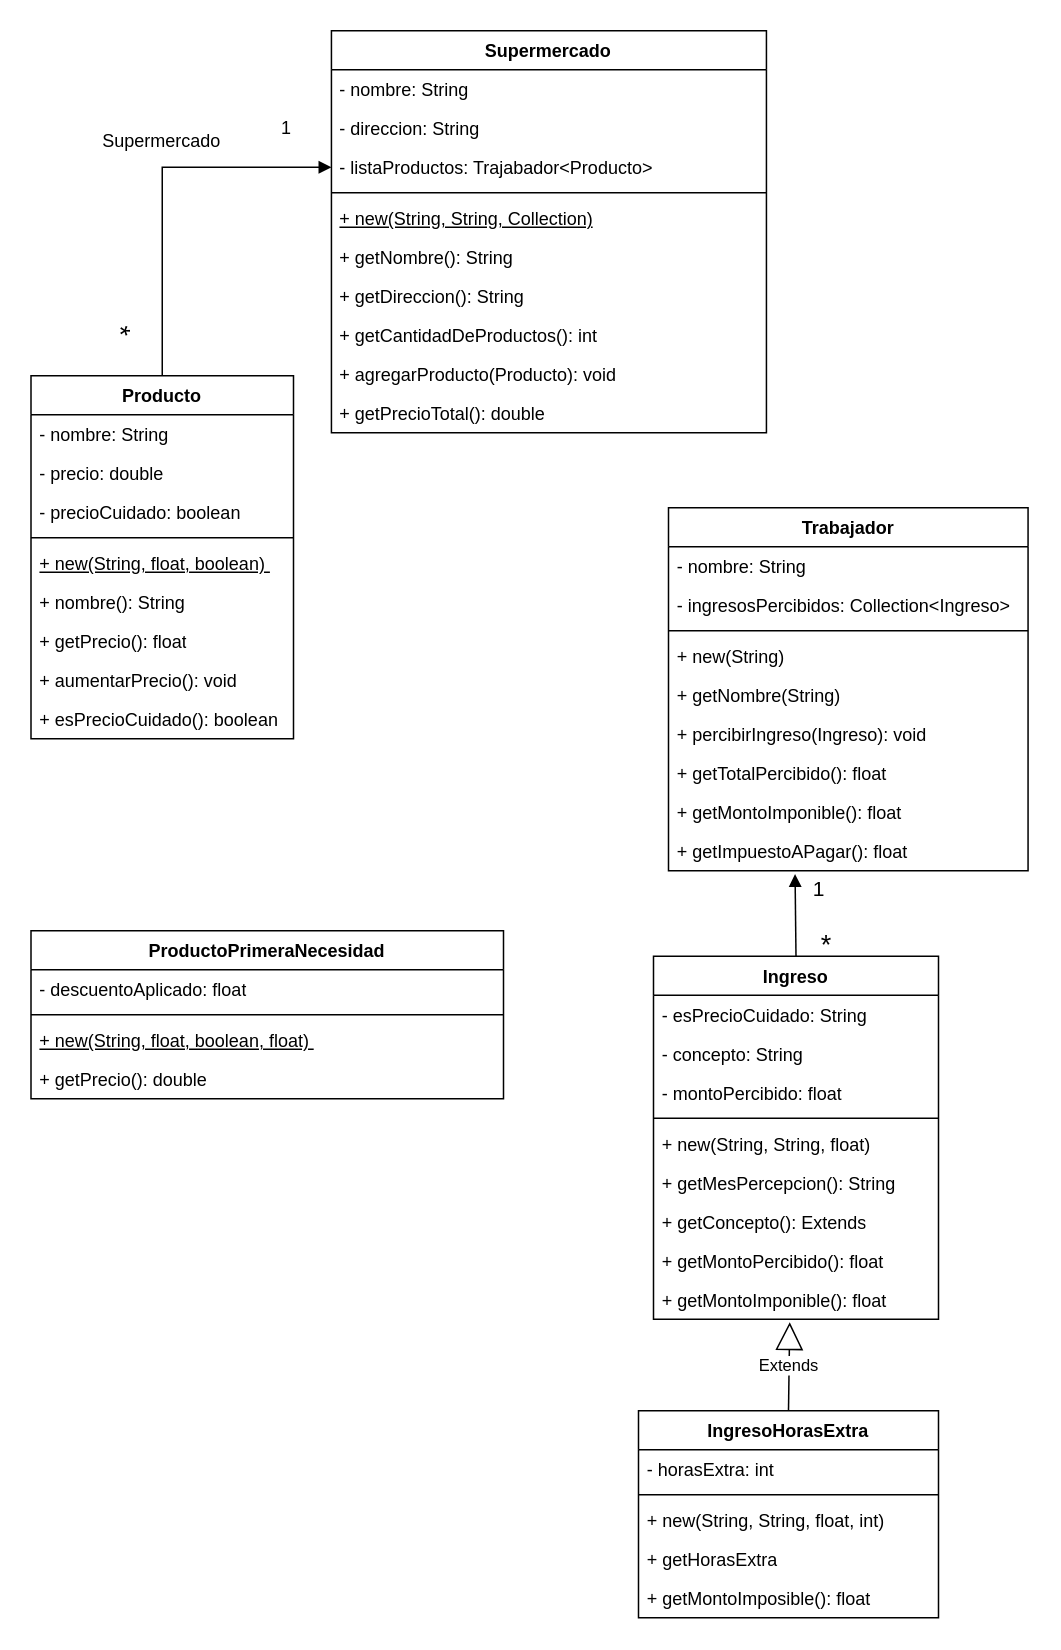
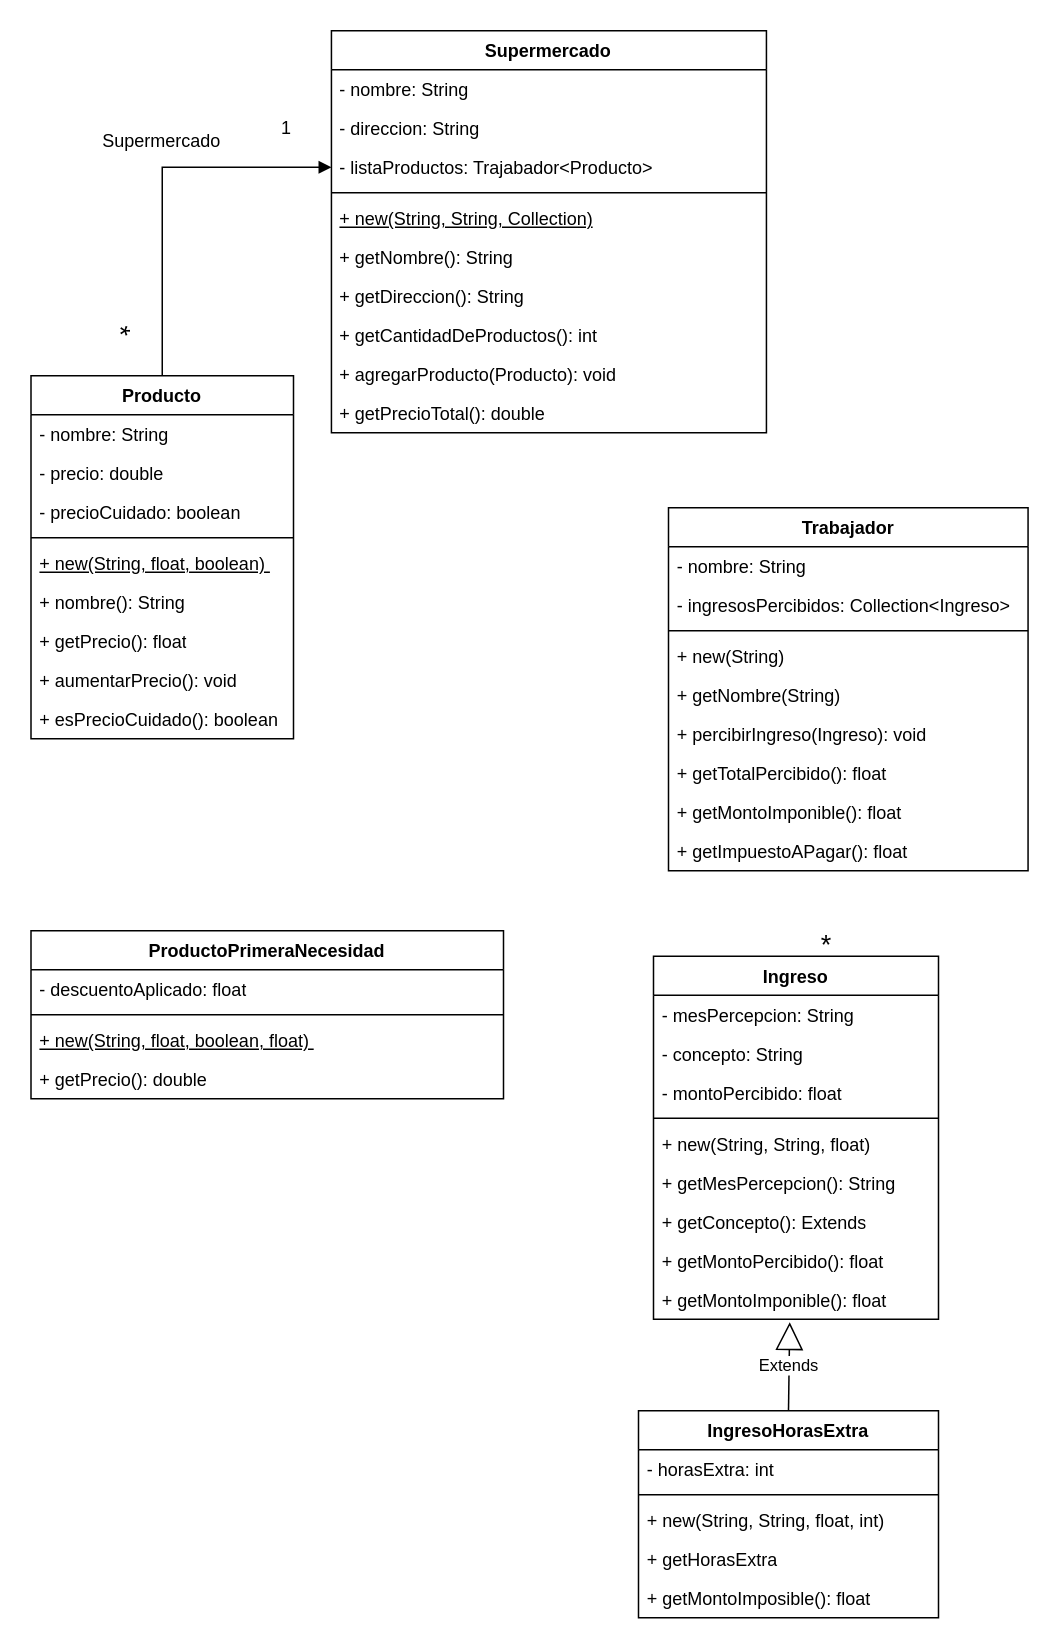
- <mxCell id="55" value="&lt;span style=&quot;font-size: 14px;&quot;&gt;1&lt;/span&gt;" style="html=1;verticalAlign=bottom;endArrow=block;curved=0;rounded=0;exitX=0.5;exitY=0;exitDx=0;exitDy=0;entryX=0.352;entryY=1.085;entryDx=0;entryDy=0;entryPerimeter=0;" edge="1" parent="1" source="38" target="37"><mxGeometry x="0.253" y="-15" width="80" relative="1" as="geometry"><mxPoint x="495" y="594" as="sourcePoint" /><mxPoint x="575" y="594" as="targetPoint" /><mxPoint as="offset" /></mxGeometry></mxCell>
- <mxCell id="39" value="- esPrecioCuidado: String" style="text;strokeColor=none;fillColor=none;align=left;verticalAlign=top;spacingLeft=4;spacingRight=4;overflow=hidden;rotatable=0;points=[[0,0.5],[1,0.5]];portConstraint=eastwest;whiteSpace=wrap;html=1;" vertex="1" parent="38"><mxGeometry y="26" width="190" height="26" as="geometry" /></mxCell>
+ <mxCell id="39" value="- mesPercepcion: String" style="text;strokeColor=none;fillColor=none;align=left;verticalAlign=top;spacingLeft=4;spacingRight=4;overflow=hidden;rotatable=0;points=[[0,0.5],[1,0.5]];portConstraint=eastwest;whiteSpace=wrap;html=1;" vertex="1" parent="38"><mxGeometry y="26" width="190" height="26" as="geometry" /></mxCell>
